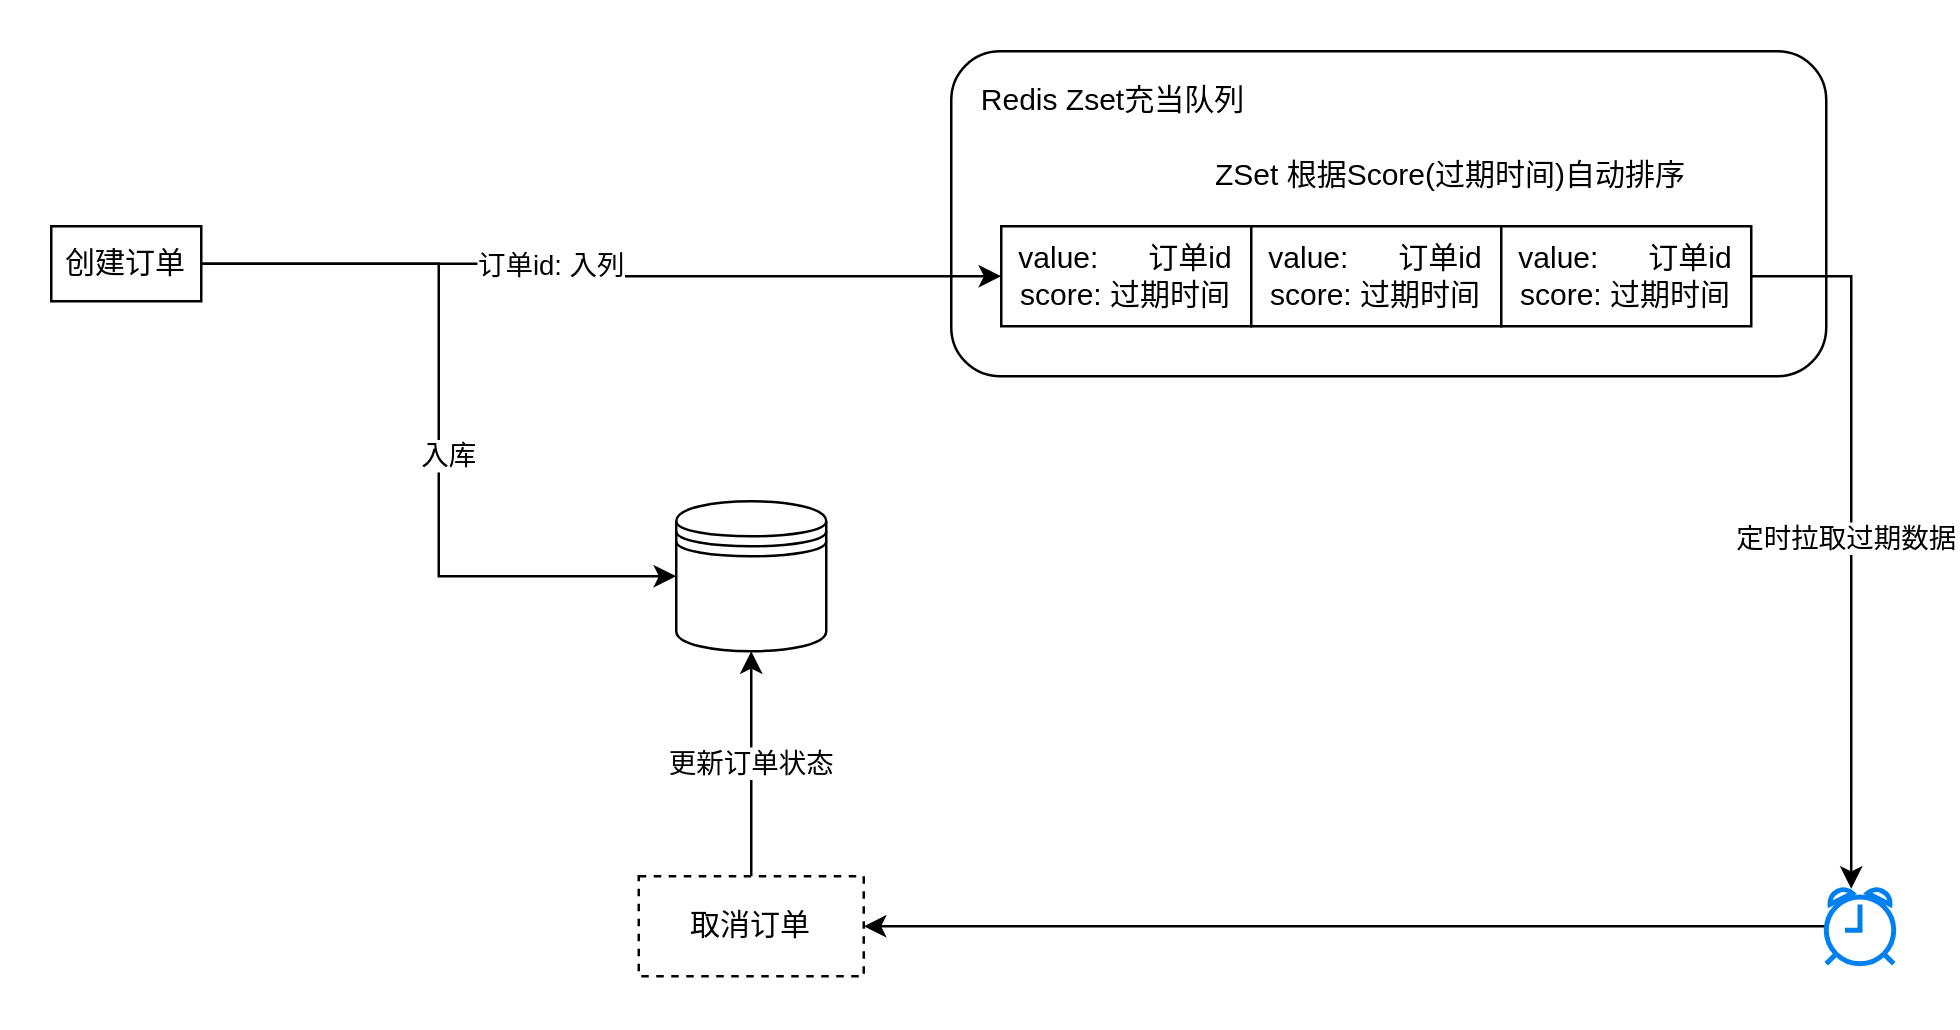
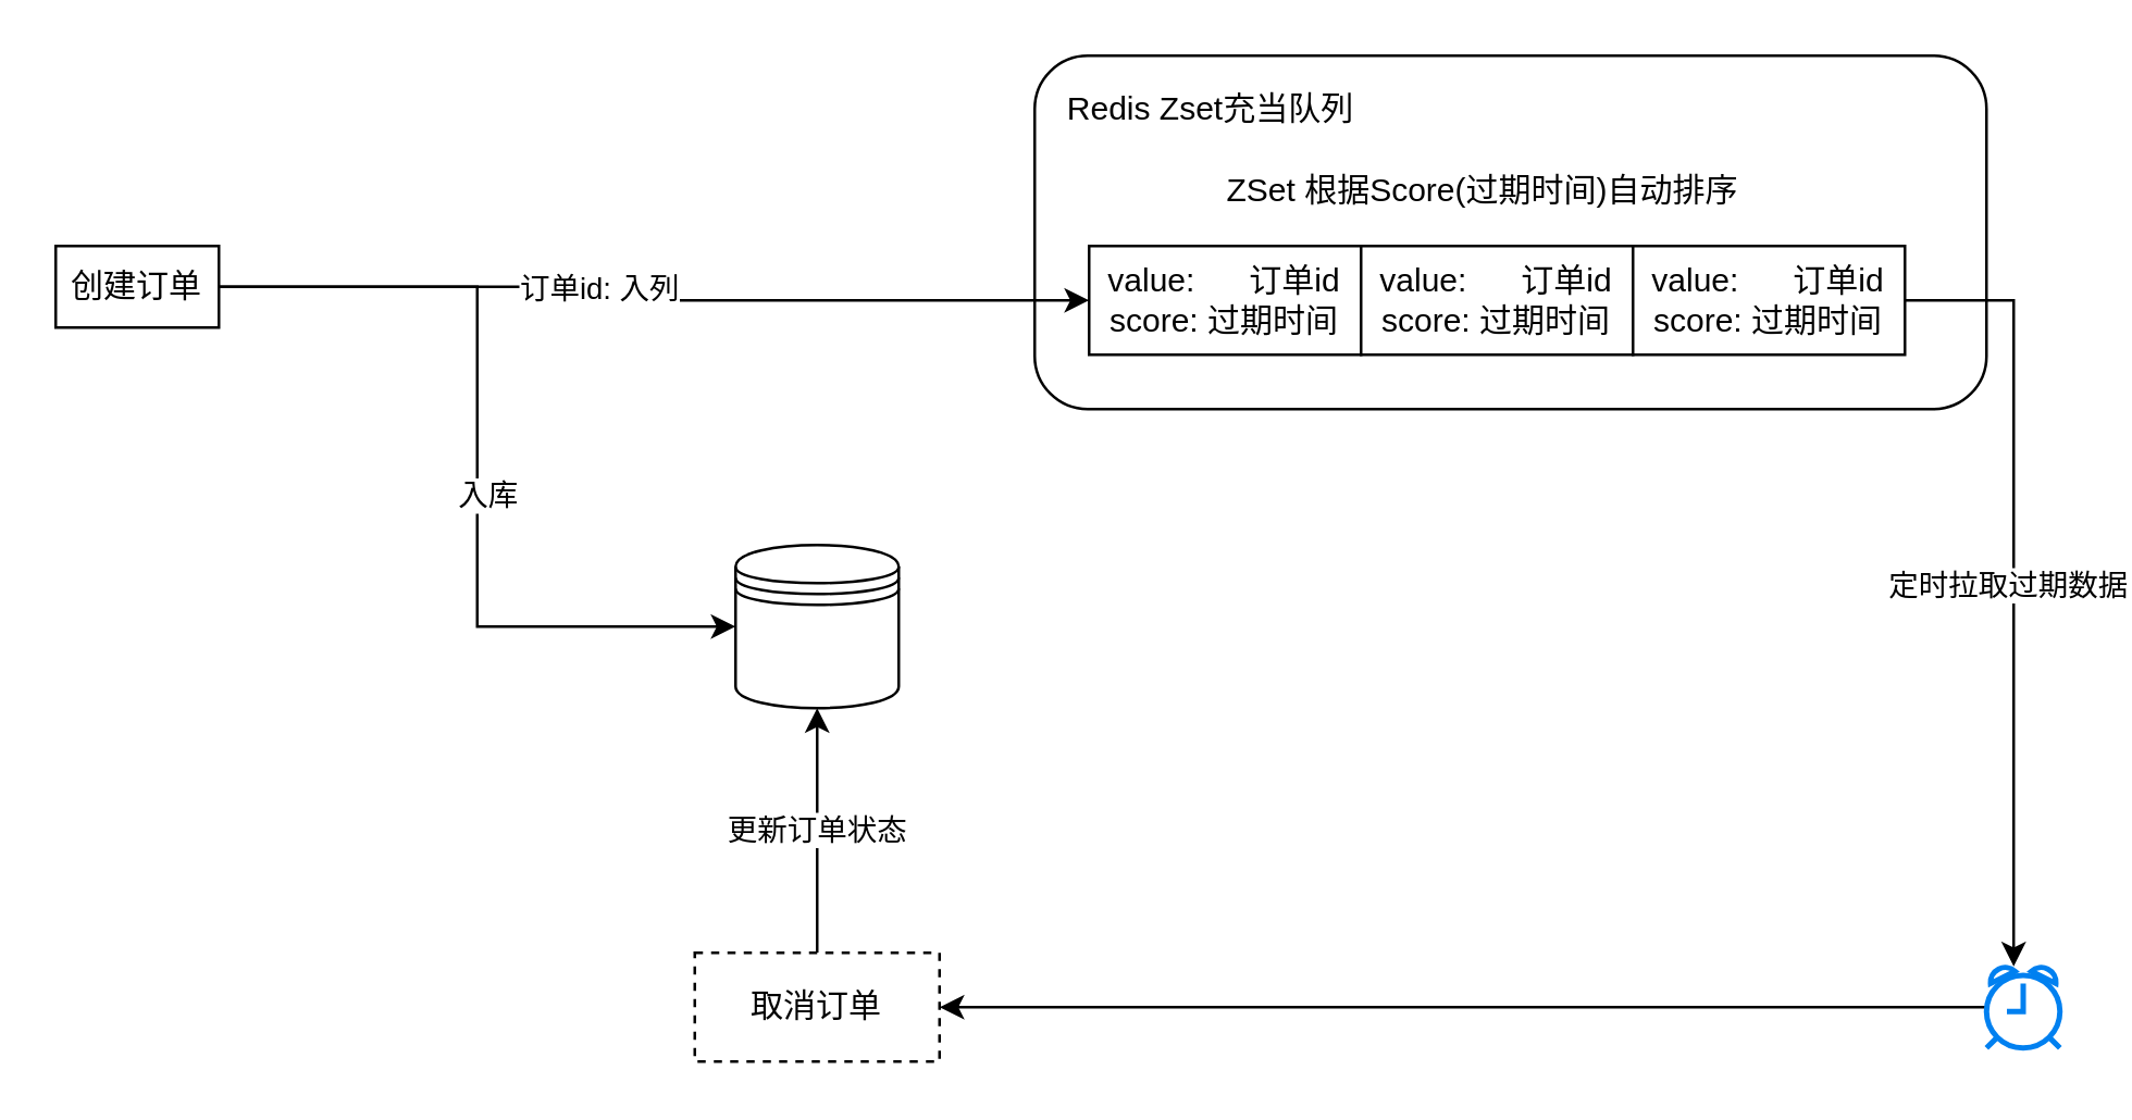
- <mxCell id="18" value="ZSet 根据Score(过期时间)自动排序" style="text;html=1;strokeColor=none;fillColor=none;align=center;verticalAlign=middle;whiteSpace=wrap;rounded=0;" vertex="1" parent="1"><mxGeometry x="475" y="60" width="210" height="20" as="geometry" /></mxCell>
+ <mxCell id="18" value="ZSet 根据Score(过期时间)自动排序" style="text;html=1;strokeColor=none;fillColor=none;align=center;verticalAlign=middle;whiteSpace=wrap;rounded=0;" vertex="1" parent="1"><mxGeometry x="440" y="60" width="210" height="20" as="geometry" /></mxCell>
